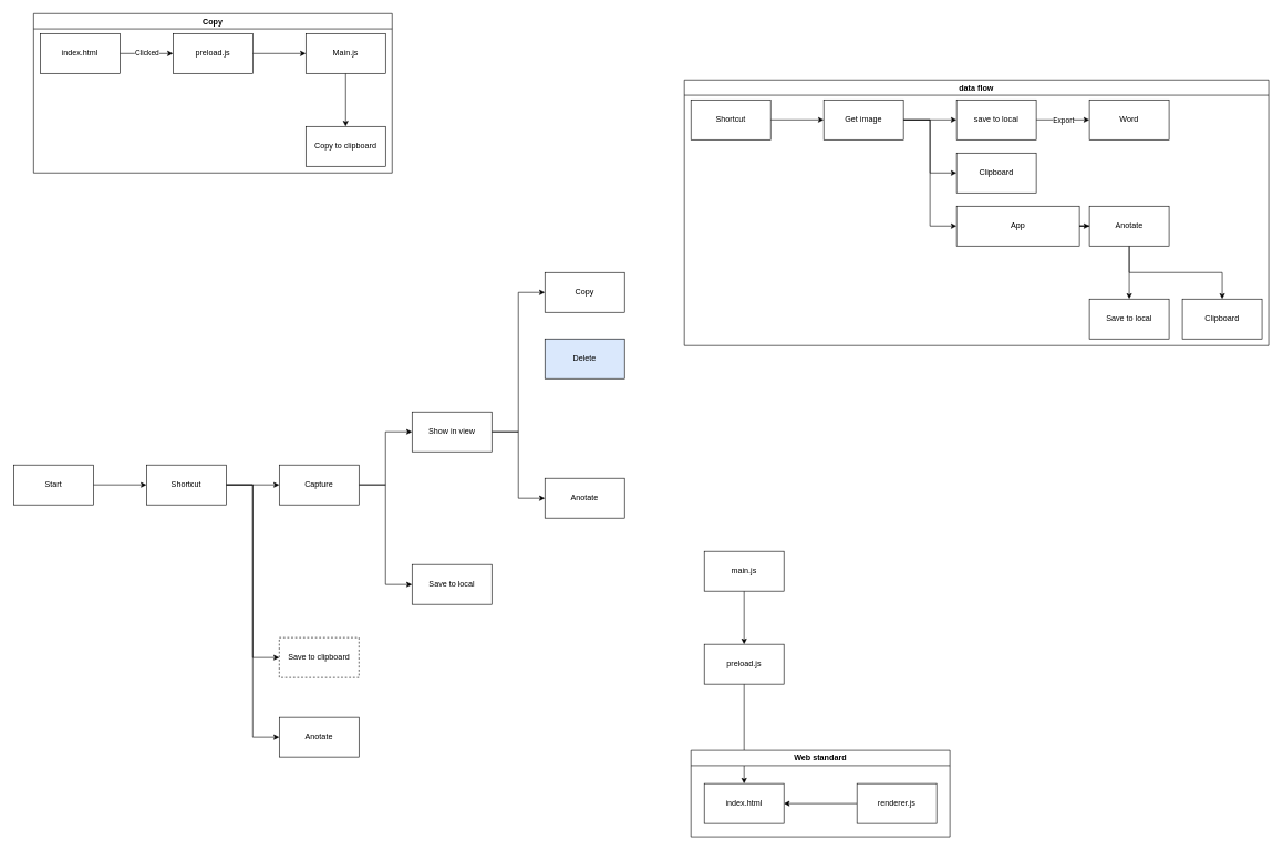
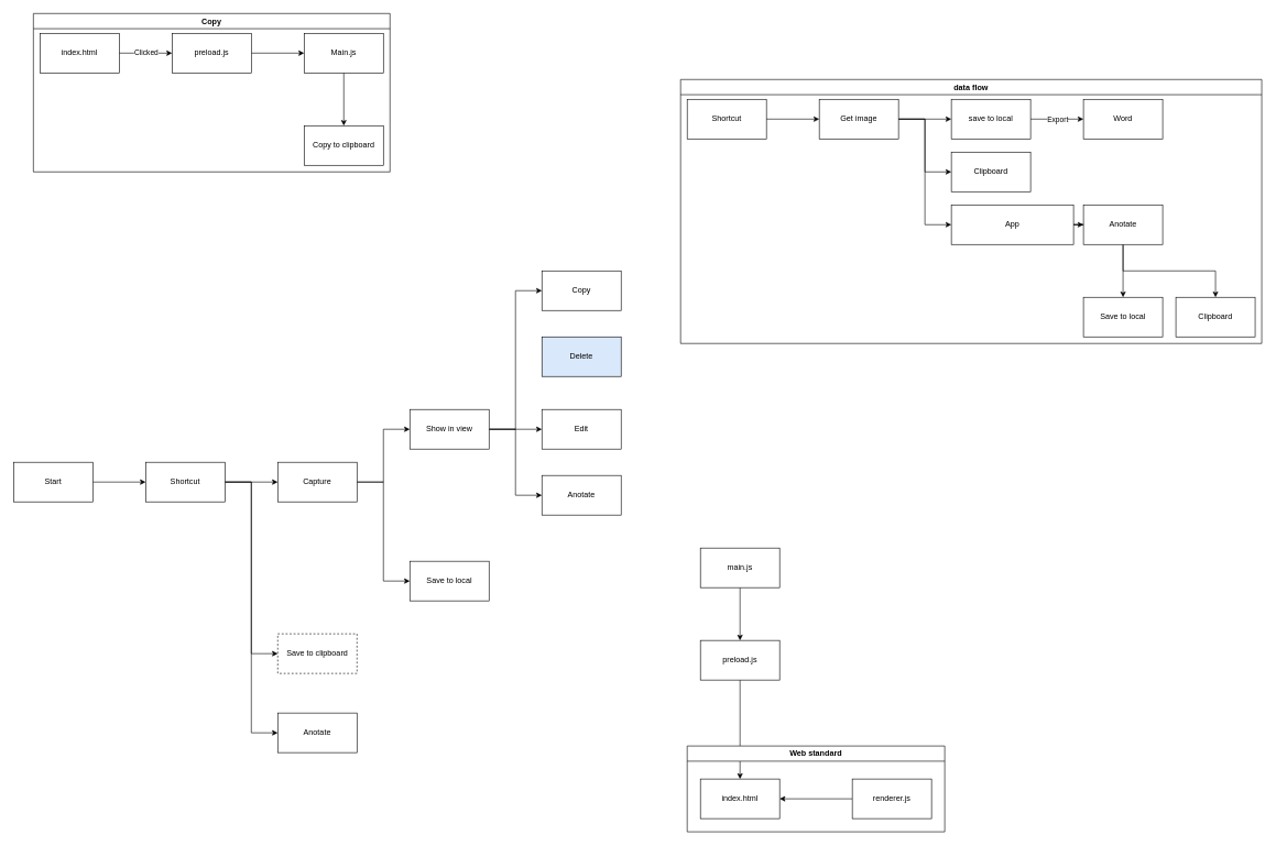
+ <mxCell id="20" value="" style="edgeStyle=orthogonalEdgeStyle;rounded=0;orthogonalLoop=1;jettySize=auto;html=1;" parent="1" source="23" target="24" edge="1"><mxGeometry relative="1" as="geometry" /></mxCell>
+ <mxCell id="24" value="Edit" style="whiteSpace=wrap;html=1;rounded=0;" parent="1" vertex="1"><mxGeometry x="820" y="620" width="120" height="60" as="geometry" /></mxCell>
